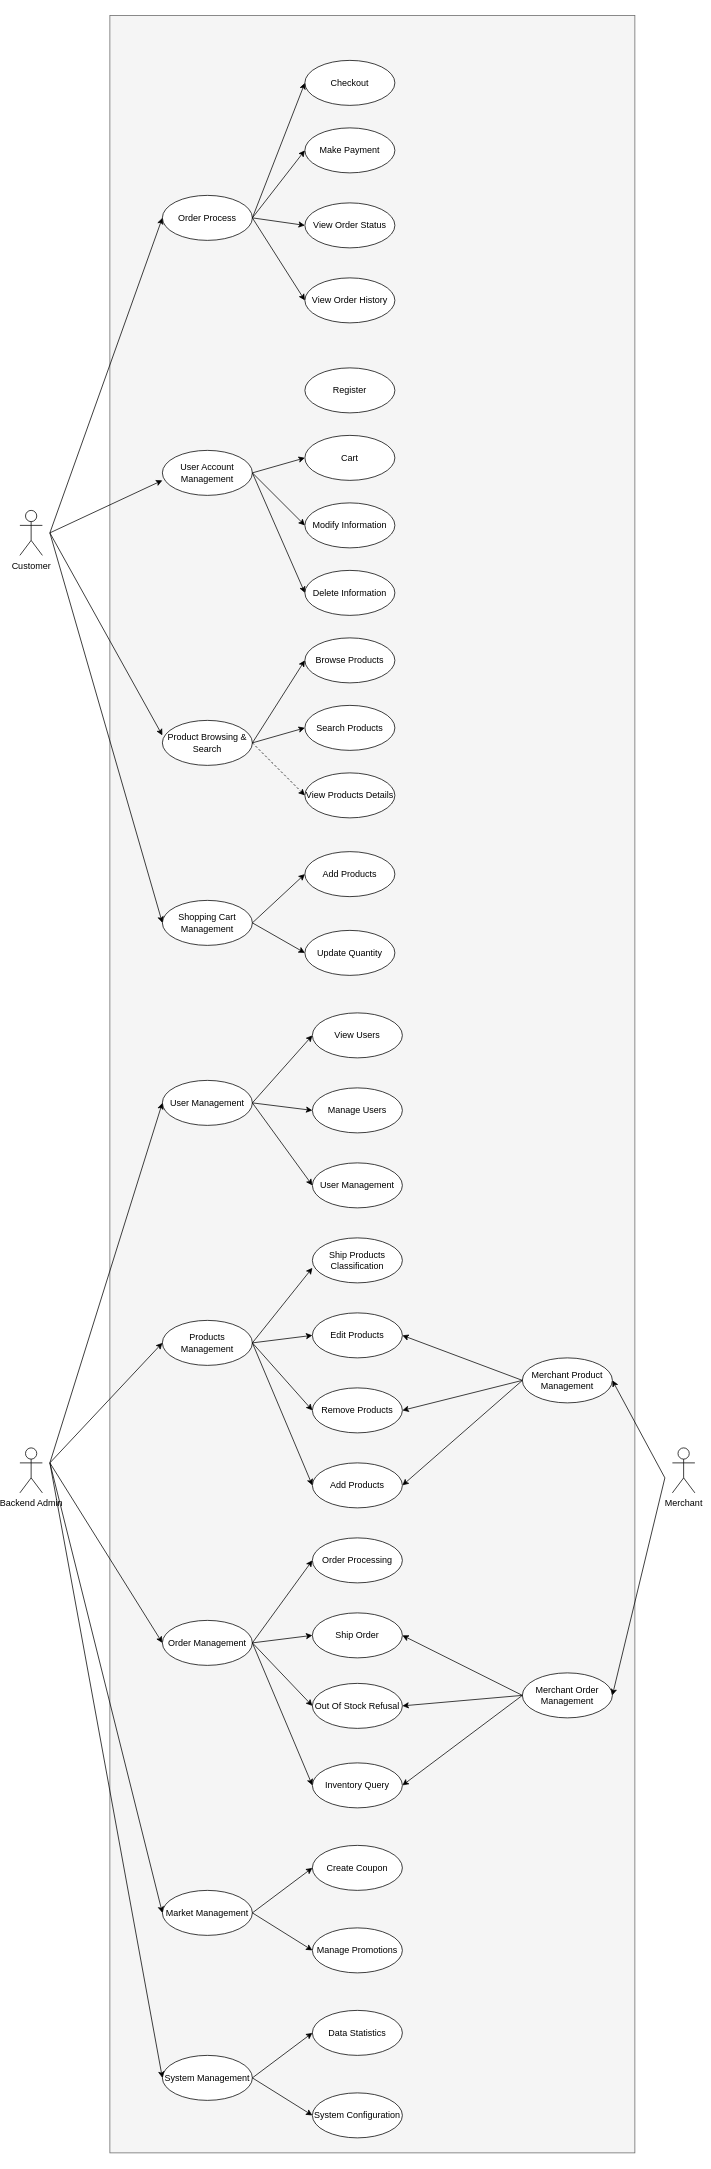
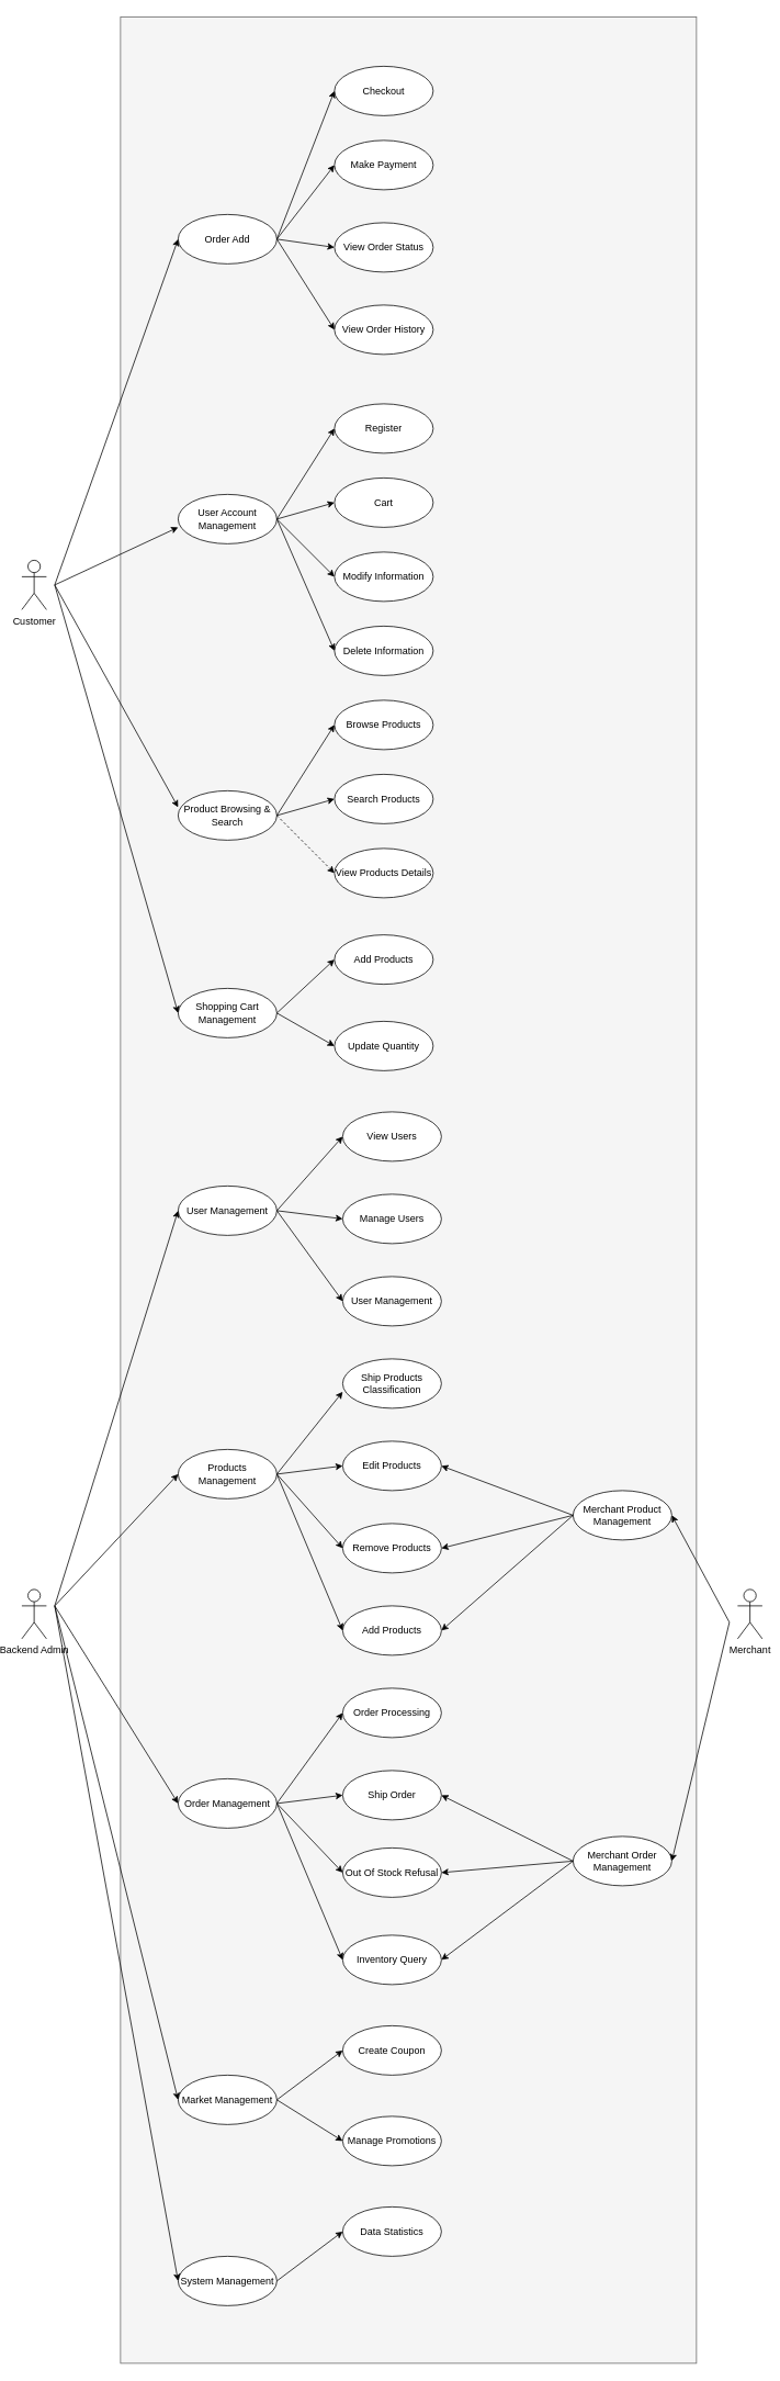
- <mxCell id="28" value="Order Process" style="ellipse;whiteSpace=wrap;html=1;" vertex="1" parent="1"><mxGeometry x="210" y="260" width="120" height="60" as="geometry" /></mxCell>
+ <mxCell id="28" value="Order Add" style="ellipse;whiteSpace=wrap;html=1;" vertex="1" parent="1"><mxGeometry x="210" y="260" width="120" height="60" as="geometry" /></mxCell>
+ <mxCell id="15" value="" style="endArrow=classic;html=1;rounded=0;exitX=1;exitY=0.5;exitDx=0;exitDy=0;entryX=0;entryY=0.5;entryDx=0;entryDy=0;" edge="1" parent="1" source="4" target="5"><mxGeometry width="50" height="50" relative="1" as="geometry"><mxPoint x="340" y="590" as="sourcePoint" /><mxPoint x="390" y="540" as="targetPoint" /></mxGeometry></mxCell>
- <mxCell id="81" value="" style="endArrow=classic;html=1;rounded=0;exitX=1;exitY=0.5;exitDx=0;exitDy=0;entryX=0;entryY=0.5;entryDx=0;entryDy=0;" edge="1" parent="1" source="77" target="79"><mxGeometry width="50" height="50" relative="1" as="geometry"><mxPoint x="440" y="2800" as="sourcePoint" /><mxPoint x="490" y="2750" as="targetPoint" /></mxGeometry></mxCell>
- <mxCell id="79" value="System Configuration" style="ellipse;whiteSpace=wrap;html=1;" vertex="1" parent="1"><mxGeometry x="410" y="2790" width="120" height="60" as="geometry" /></mxCell>
